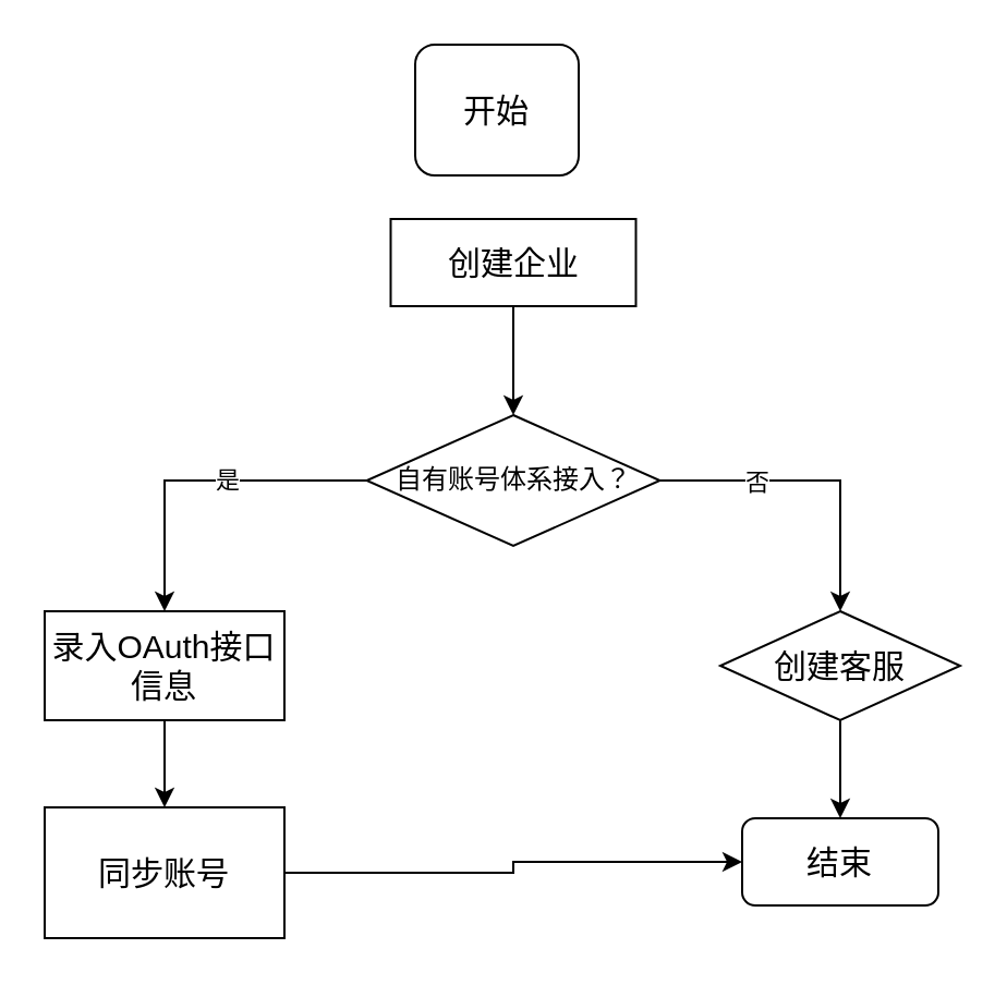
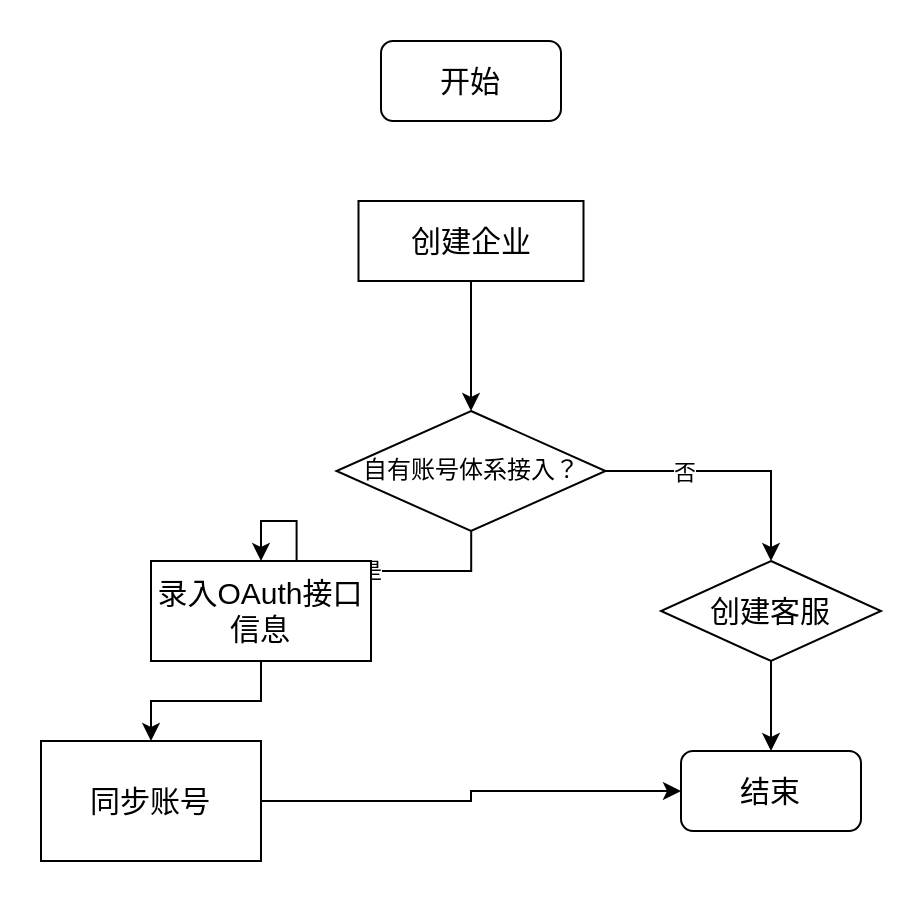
- <mxCell id="2" value="&lt;font style=&quot;font-size: 15px&quot;&gt;开始&lt;/font&gt;" style="rounded=1;whiteSpace=wrap;html=1;" vertex="1" parent="1"><mxGeometry x="190" y="20" width="75" height="60" as="geometry" /></mxCell>
+ <mxCell id="2" value="&lt;font style=&quot;font-size: 15px&quot;&gt;开始&lt;/font&gt;" style="rounded=1;whiteSpace=wrap;html=1;" vertex="1" parent="1"><mxGeometry x="190" y="20" width="90" height="40" as="geometry" /></mxCell>
- <mxCell id="9" value="自有账号体系接入？" style="rhombus;whiteSpace=wrap;html=1;" vertex="1" parent="1"><mxGeometry x="167.75" y="190" width="134.5" height="60" as="geometry" /></mxCell>
+ <mxCell id="9" value="自有账号体系接入？" style="rhombus;whiteSpace=wrap;html=1;" vertex="1" parent="1"><mxGeometry x="167.75" y="205" width="134.5" height="60" as="geometry" /></mxCell>
- <mxCell id="11" value="&lt;font style=&quot;font-size: 15px&quot;&gt;录入OAuth接口信息&lt;/font&gt;" style="rounded=0;whiteSpace=wrap;html=1;" vertex="1" parent="1"><mxGeometry x="20" y="280" width="110" height="50" as="geometry" /></mxCell>
+ <mxCell id="11" value="&lt;font style=&quot;font-size: 15px&quot;&gt;录入OAuth接口信息&lt;/font&gt;" style="rounded=0;whiteSpace=wrap;html=1;" vertex="1" parent="1"><mxGeometry x="75" y="280" width="110" height="50" as="geometry" /></mxCell>
